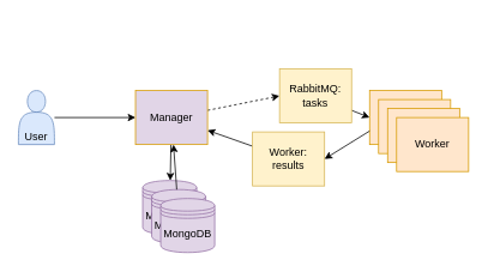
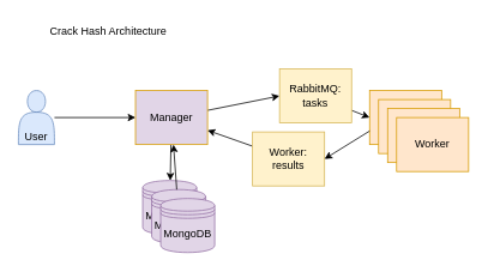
+ <mxCell id="17" value="Crack Hash Architecture" style="text;strokeColor=none;align=center;fillColor=none;html=1;verticalAlign=middle;whiteSpace=wrap;rounded=0;" vertex="1" parent="1"><mxGeometry x="20" y="20" width="200" height="30" as="geometry" /></mxCell>
- <mxCell id="3" style="edgeStyle=none;html=1;entryX=0;entryY=0.5;entryDx=0;entryDy=0;dashed=1;" edge="1" parent="1" source="4" target="8"><mxGeometry relative="1" as="geometry" /></mxCell>
+ <mxCell id="3" style="edgeStyle=none;html=1;entryX=0;entryY=0.5;entryDx=0;entryDy=0;" edge="1" parent="1" source="4" target="8"><mxGeometry relative="1" as="geometry" /></mxCell>
